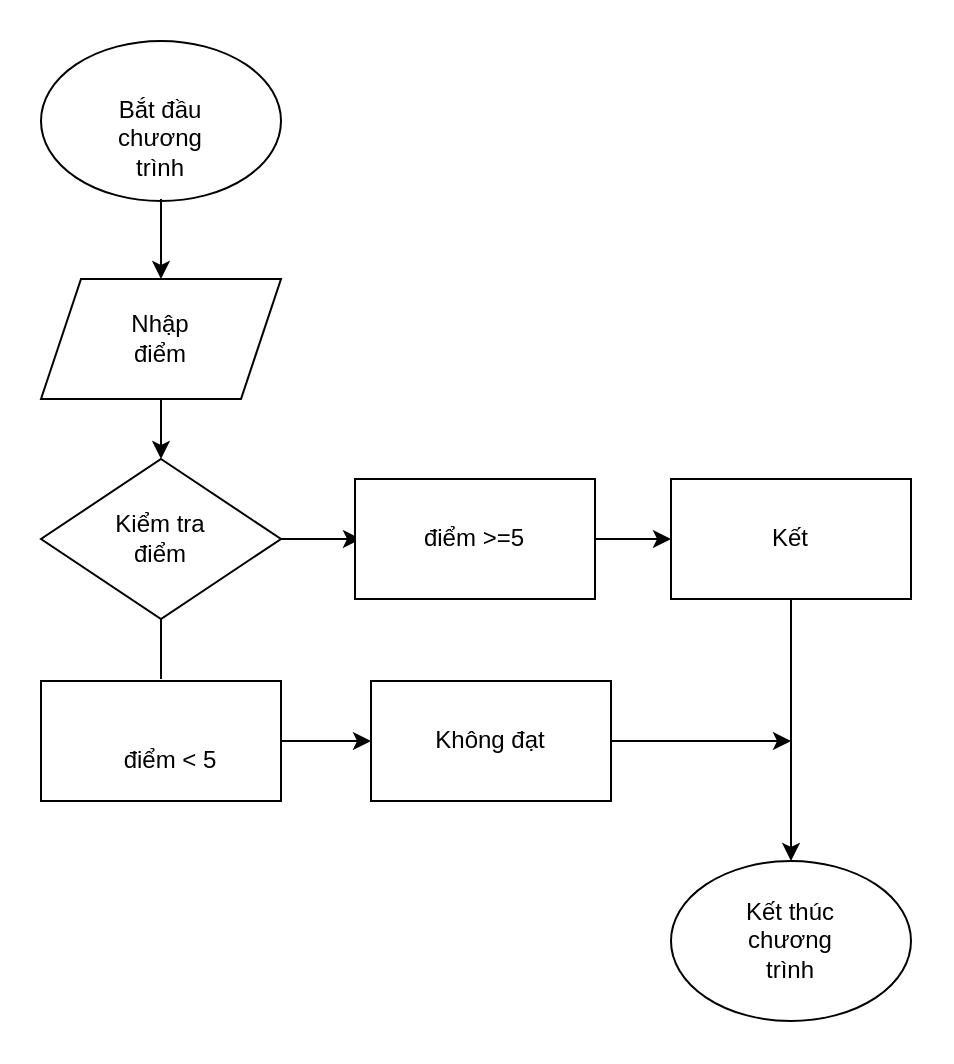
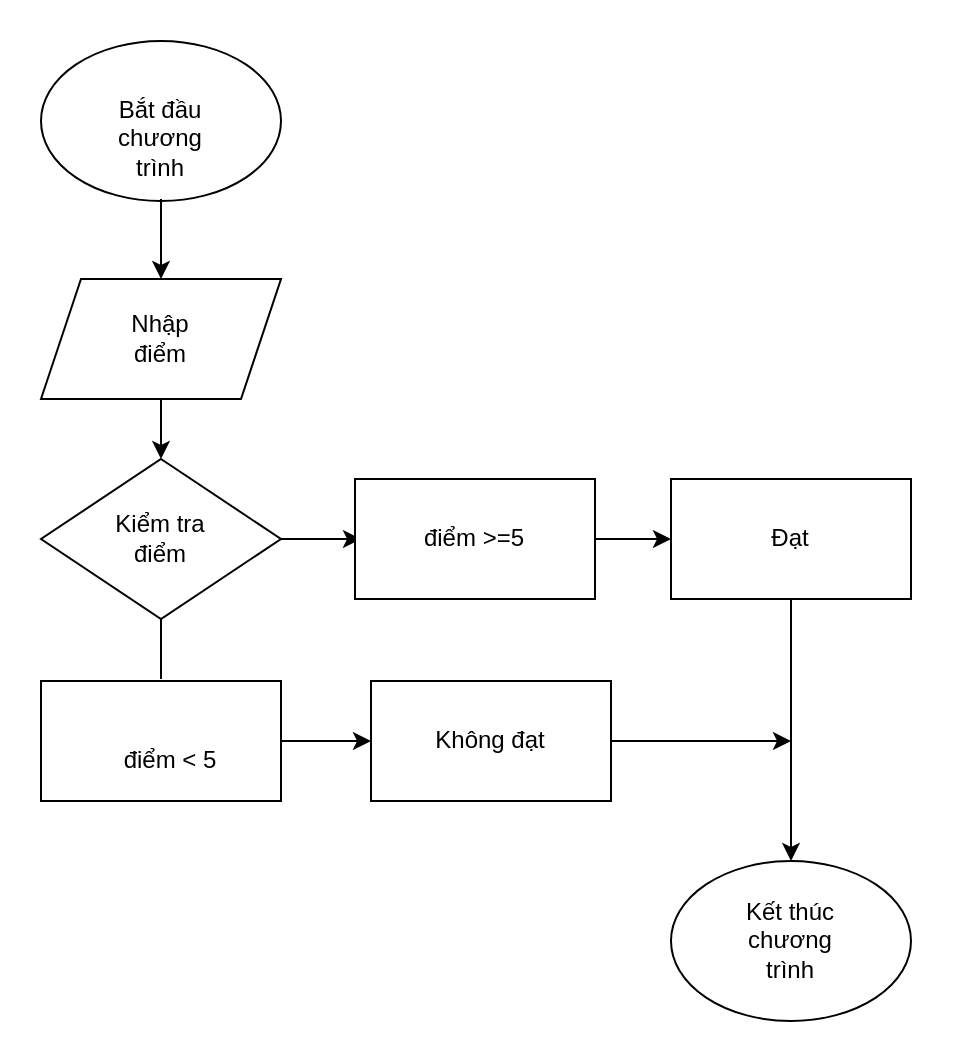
- <mxCell id="16" value="Kết" style="text;strokeColor=none;align=center;fillColor=none;html=1;verticalAlign=middle;whiteSpace=wrap;rounded=0;" vertex="1" parent="1"><mxGeometry x="365" y="254" width="60" height="30" as="geometry" /></mxCell>
+ <mxCell id="16" value="Đạt" style="text;strokeColor=none;align=center;fillColor=none;html=1;verticalAlign=middle;whiteSpace=wrap;rounded=0;" vertex="1" parent="1"><mxGeometry x="365" y="254" width="60" height="30" as="geometry" /></mxCell>
